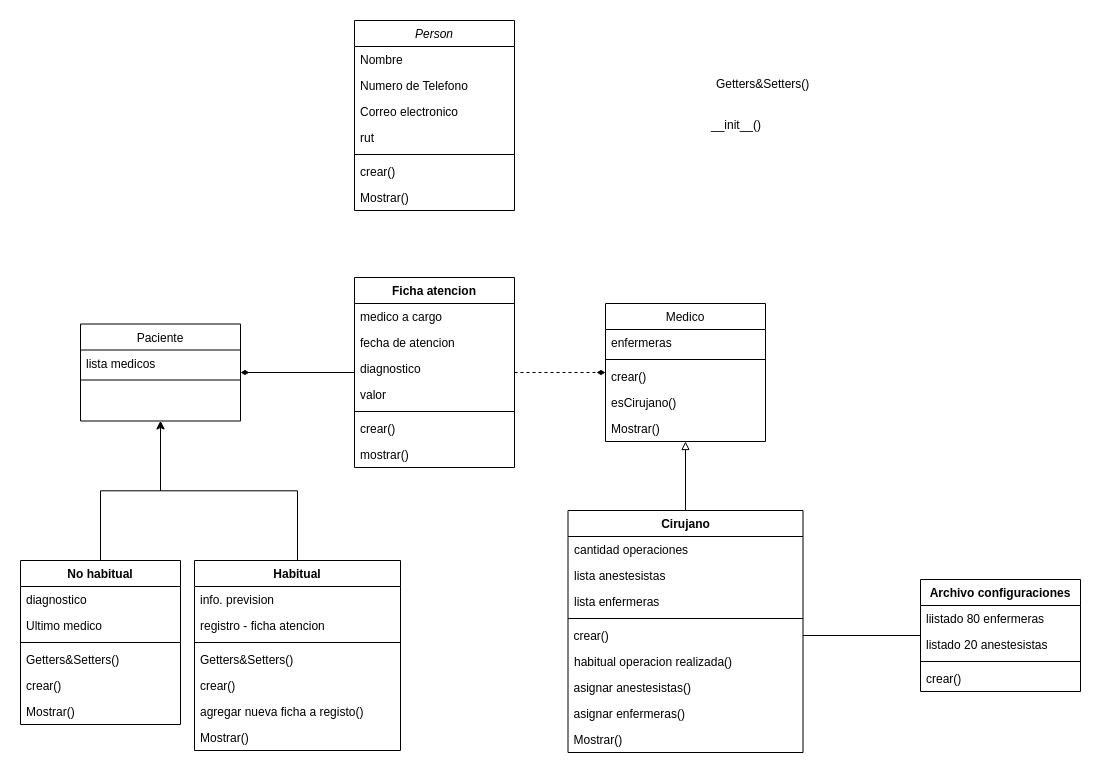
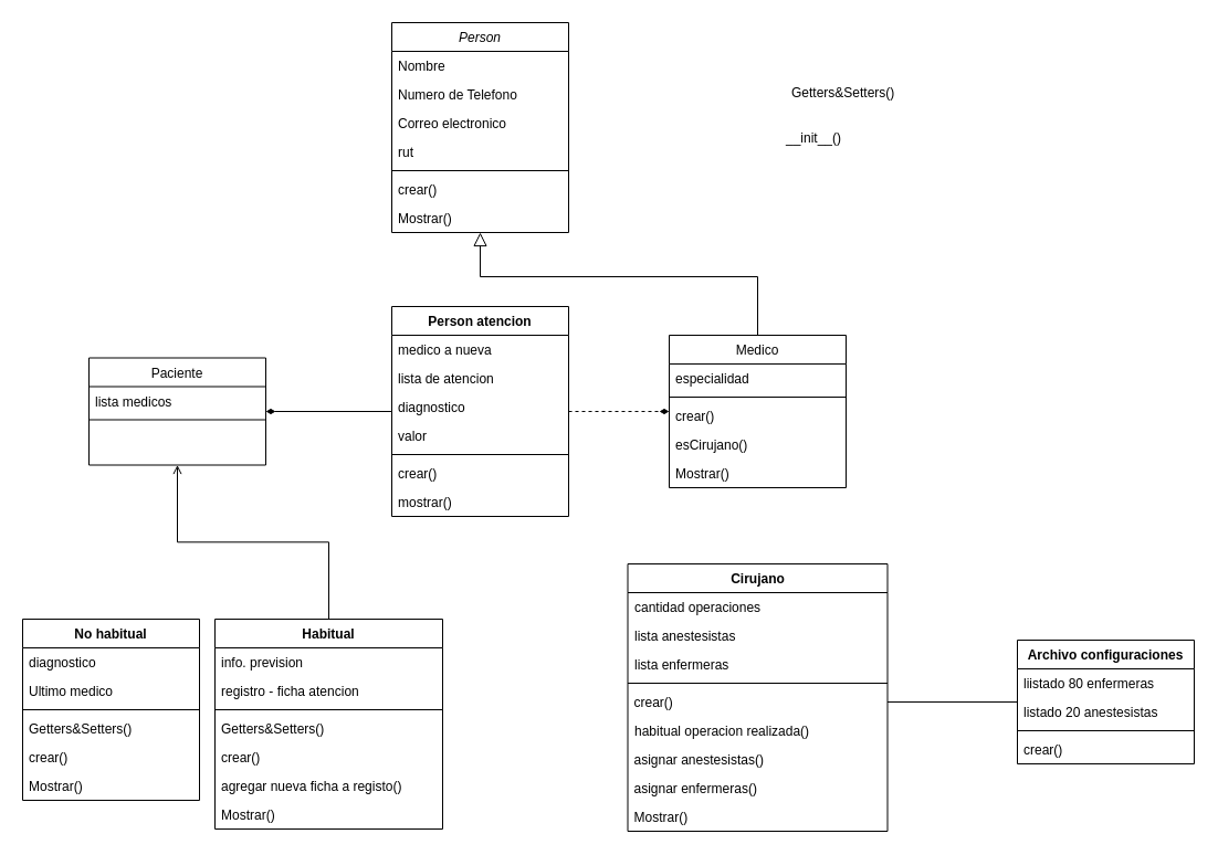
+ <mxCell id="19" value="" style="endArrow=block;endSize=10;endFill=0;shadow=0;strokeWidth=1;rounded=0;edgeStyle=elbowEdgeStyle;elbow=vertical;" parent="1" source="13" target="2" edge="1"><mxGeometry width="160" relative="1" as="geometry"><mxPoint x="230" y="373" as="sourcePoint" /><mxPoint x="330" y="271" as="targetPoint" /><Array as="points"><mxPoint x="560" y="250" /></Array></mxGeometry></mxCell>
- <mxCell id="22" value="Ficha atencion" style="swimlane;fontStyle=1;align=center;verticalAlign=top;childLayout=stackLayout;horizontal=1;startSize=26;horizontalStack=0;resizeParent=1;resizeParentMax=0;resizeLast=0;collapsible=1;marginBottom=0;whiteSpace=wrap;html=1;" vertex="1" parent="1"><mxGeometry x="354" y="277" width="160" height="190" as="geometry" /></mxCell>
+ <mxCell id="22" value="Person atencion" style="swimlane;fontStyle=1;align=center;verticalAlign=top;childLayout=stackLayout;horizontal=1;startSize=26;horizontalStack=0;resizeParent=1;resizeParentMax=0;resizeLast=0;collapsible=1;marginBottom=0;whiteSpace=wrap;html=1;" vertex="1" parent="1"><mxGeometry x="354" y="277" width="160" height="190" as="geometry" /></mxCell>
- <mxCell id="23" value="medico a cargo" style="text;strokeColor=none;fillColor=none;align=left;verticalAlign=top;spacingLeft=4;spacingRight=4;overflow=hidden;rotatable=0;points=[[0,0.5],[1,0.5]];portConstraint=eastwest;whiteSpace=wrap;html=1;" vertex="1" parent="22"><mxGeometry y="26" width="160" height="26" as="geometry" /></mxCell>
+ <mxCell id="23" value="medico a nueva" style="text;strokeColor=none;fillColor=none;align=left;verticalAlign=top;spacingLeft=4;spacingRight=4;overflow=hidden;rotatable=0;points=[[0,0.5],[1,0.5]];portConstraint=eastwest;whiteSpace=wrap;html=1;" vertex="1" parent="22"><mxGeometry y="26" width="160" height="26" as="geometry" /></mxCell>
- <mxCell id="24" value="fecha de atencion" style="text;align=left;verticalAlign=top;spacingLeft=4;spacingRight=4;overflow=hidden;rotatable=0;points=[[0,0.5],[1,0.5]];portConstraint=eastwest;" vertex="1" parent="22"><mxGeometry y="52" width="160" height="26" as="geometry" /></mxCell>
+ <mxCell id="24" value="lista de atencion" style="text;align=left;verticalAlign=top;spacingLeft=4;spacingRight=4;overflow=hidden;rotatable=0;points=[[0,0.5],[1,0.5]];portConstraint=eastwest;" vertex="1" parent="22"><mxGeometry y="52" width="160" height="26" as="geometry" /></mxCell>
- <mxCell id="14" value="enfermeras" style="text;align=left;verticalAlign=top;spacingLeft=4;spacingRight=4;overflow=hidden;rotatable=0;points=[[0,0.5],[1,0.5]];portConstraint=eastwest;" parent="13" vertex="1"><mxGeometry y="26" width="160" height="26" as="geometry" /></mxCell>
+ <mxCell id="14" value="especialidad" style="text;align=left;verticalAlign=top;spacingLeft=4;spacingRight=4;overflow=hidden;rotatable=0;points=[[0,0.5],[1,0.5]];portConstraint=eastwest;" parent="13" vertex="1"><mxGeometry y="26" width="160" height="26" as="geometry" /></mxCell>
- <mxCell id="53" style="edgeStyle=orthogonalEdgeStyle;rounded=0;orthogonalLoop=1;jettySize=auto;html=1;endArrow=block;endFill=0;" edge="1" parent="1" source="54" target="13"><mxGeometry relative="1" as="geometry" /></mxCell>
- <mxCell id="30" style="edgeStyle=orthogonalEdgeStyle;rounded=0;orthogonalLoop=1;jettySize=auto;html=1;" edge="1" parent="1" source="31" target="10"><mxGeometry relative="1" as="geometry" /></mxCell>
